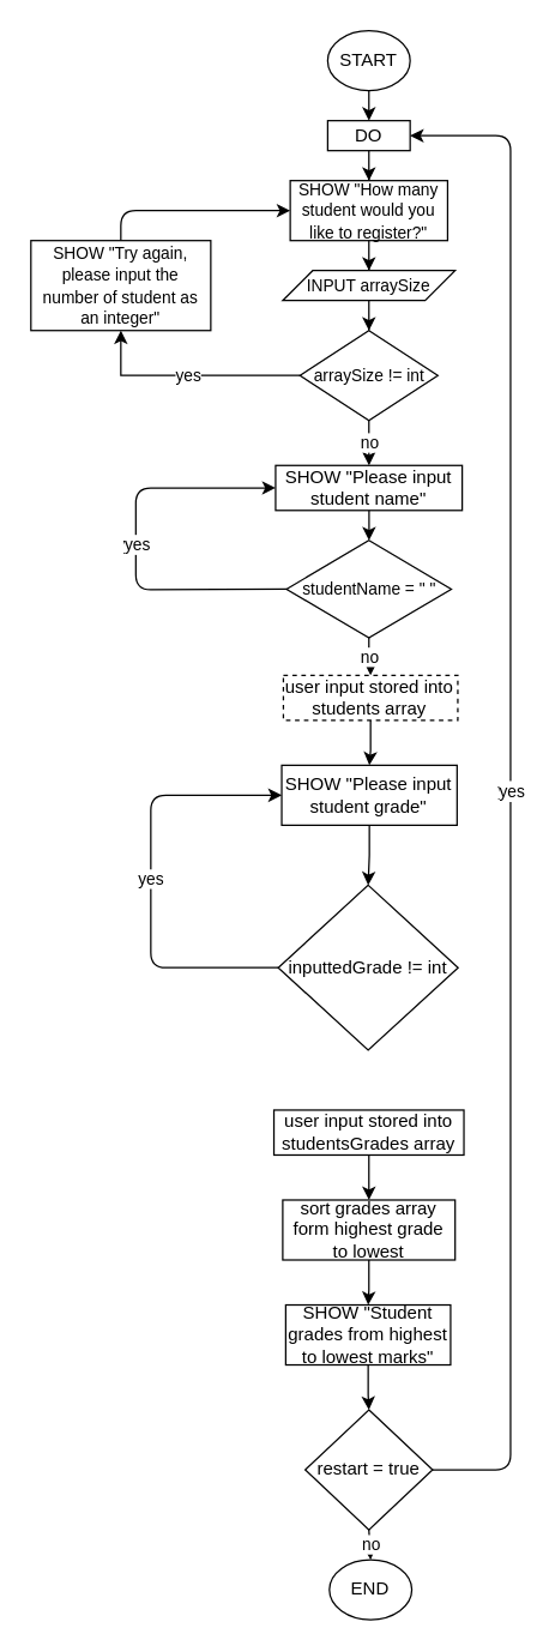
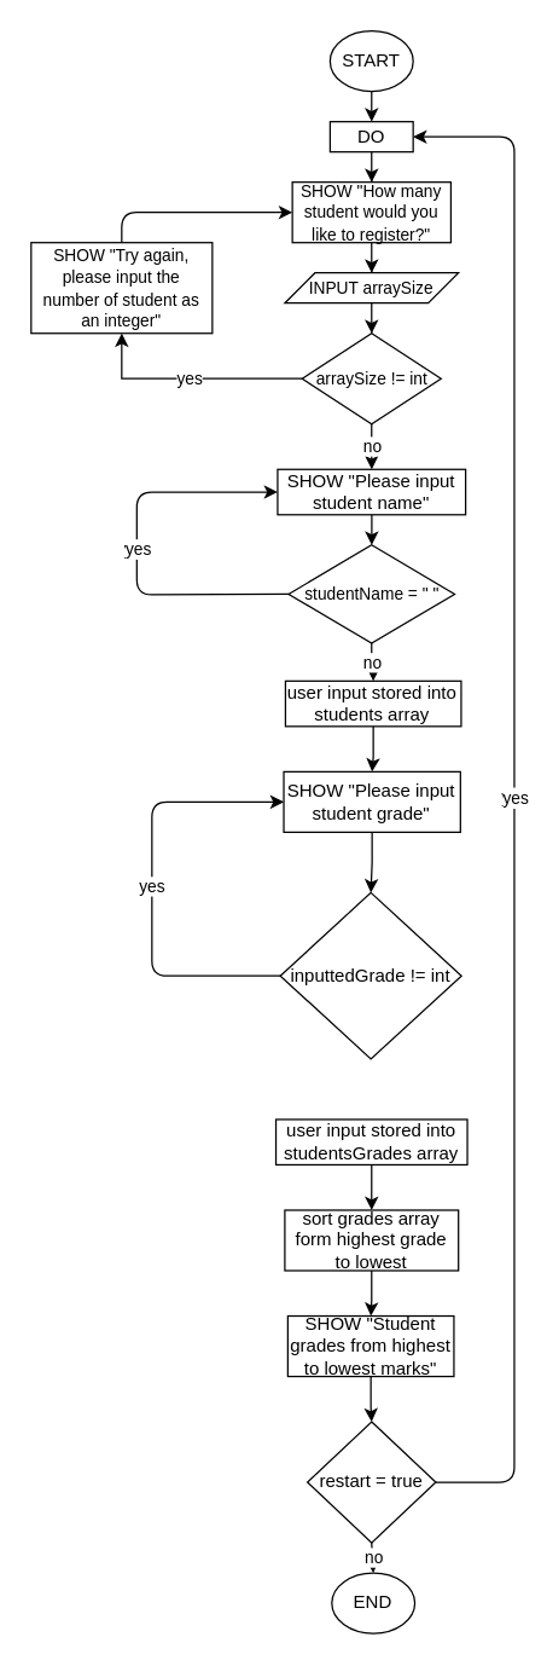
- <mxCell id="24" value="user input stored into students array" style="rounded=0;whiteSpace=wrap;html=1;dashed=1;" vertex="1" parent="1"><mxGeometry x="188.44" y="450" width="116.37" height="30" as="geometry" /></mxCell>
+ <mxCell id="24" value="user input stored into students array" style="rounded=0;whiteSpace=wrap;html=1;" vertex="1" parent="1"><mxGeometry x="188.44" y="450" width="116.37" height="30" as="geometry" /></mxCell>
